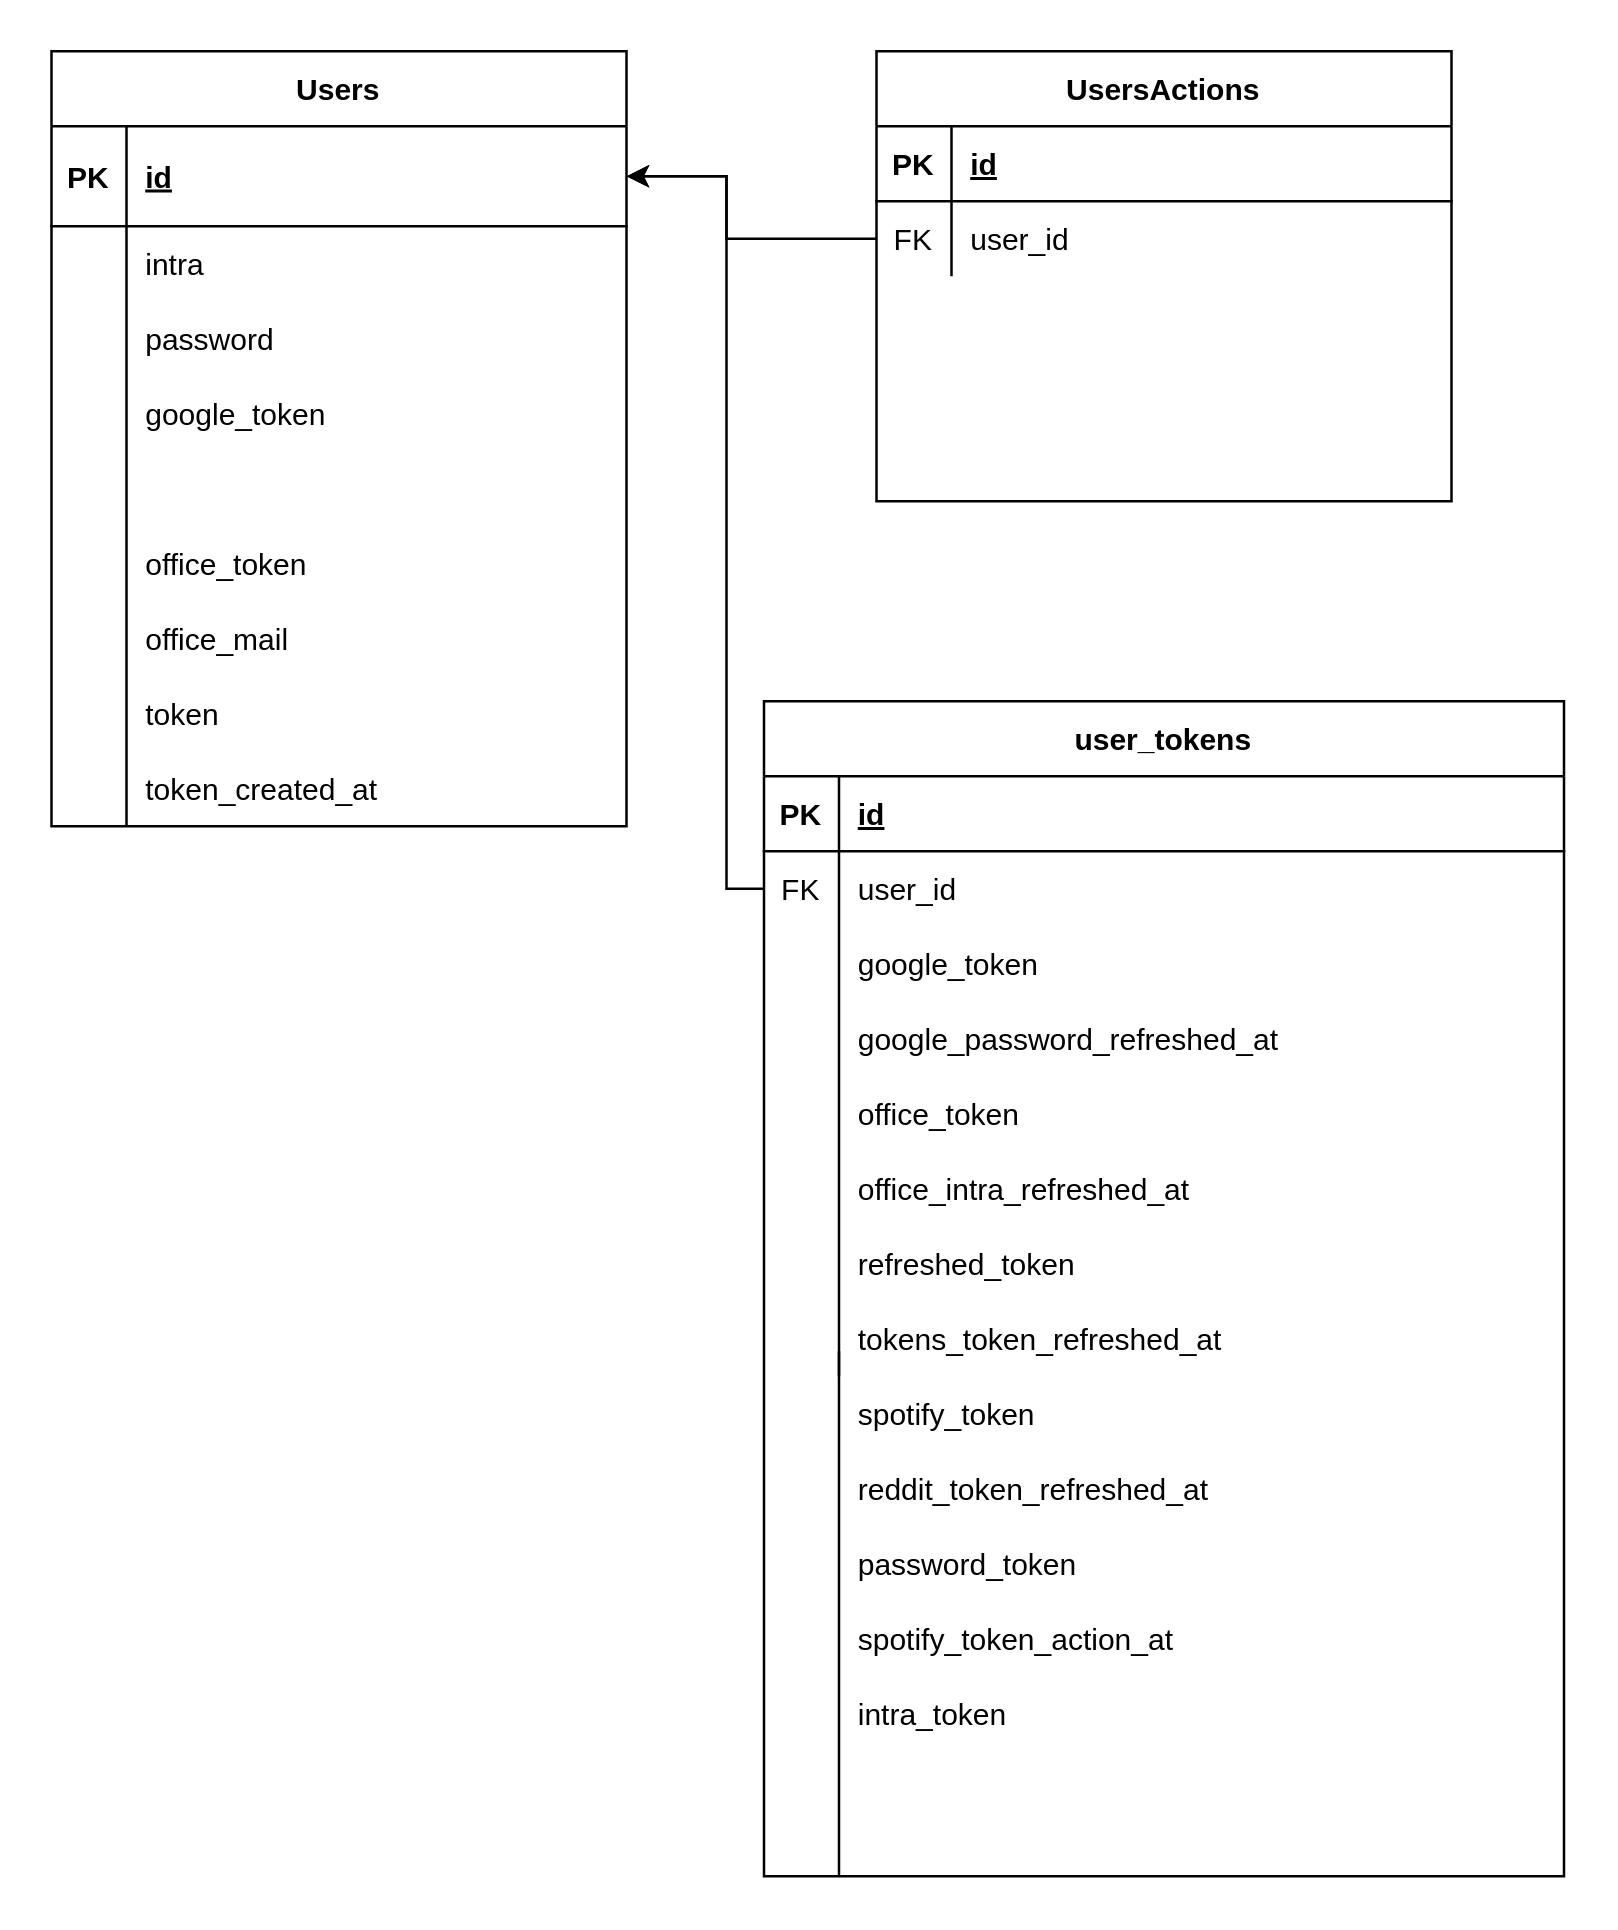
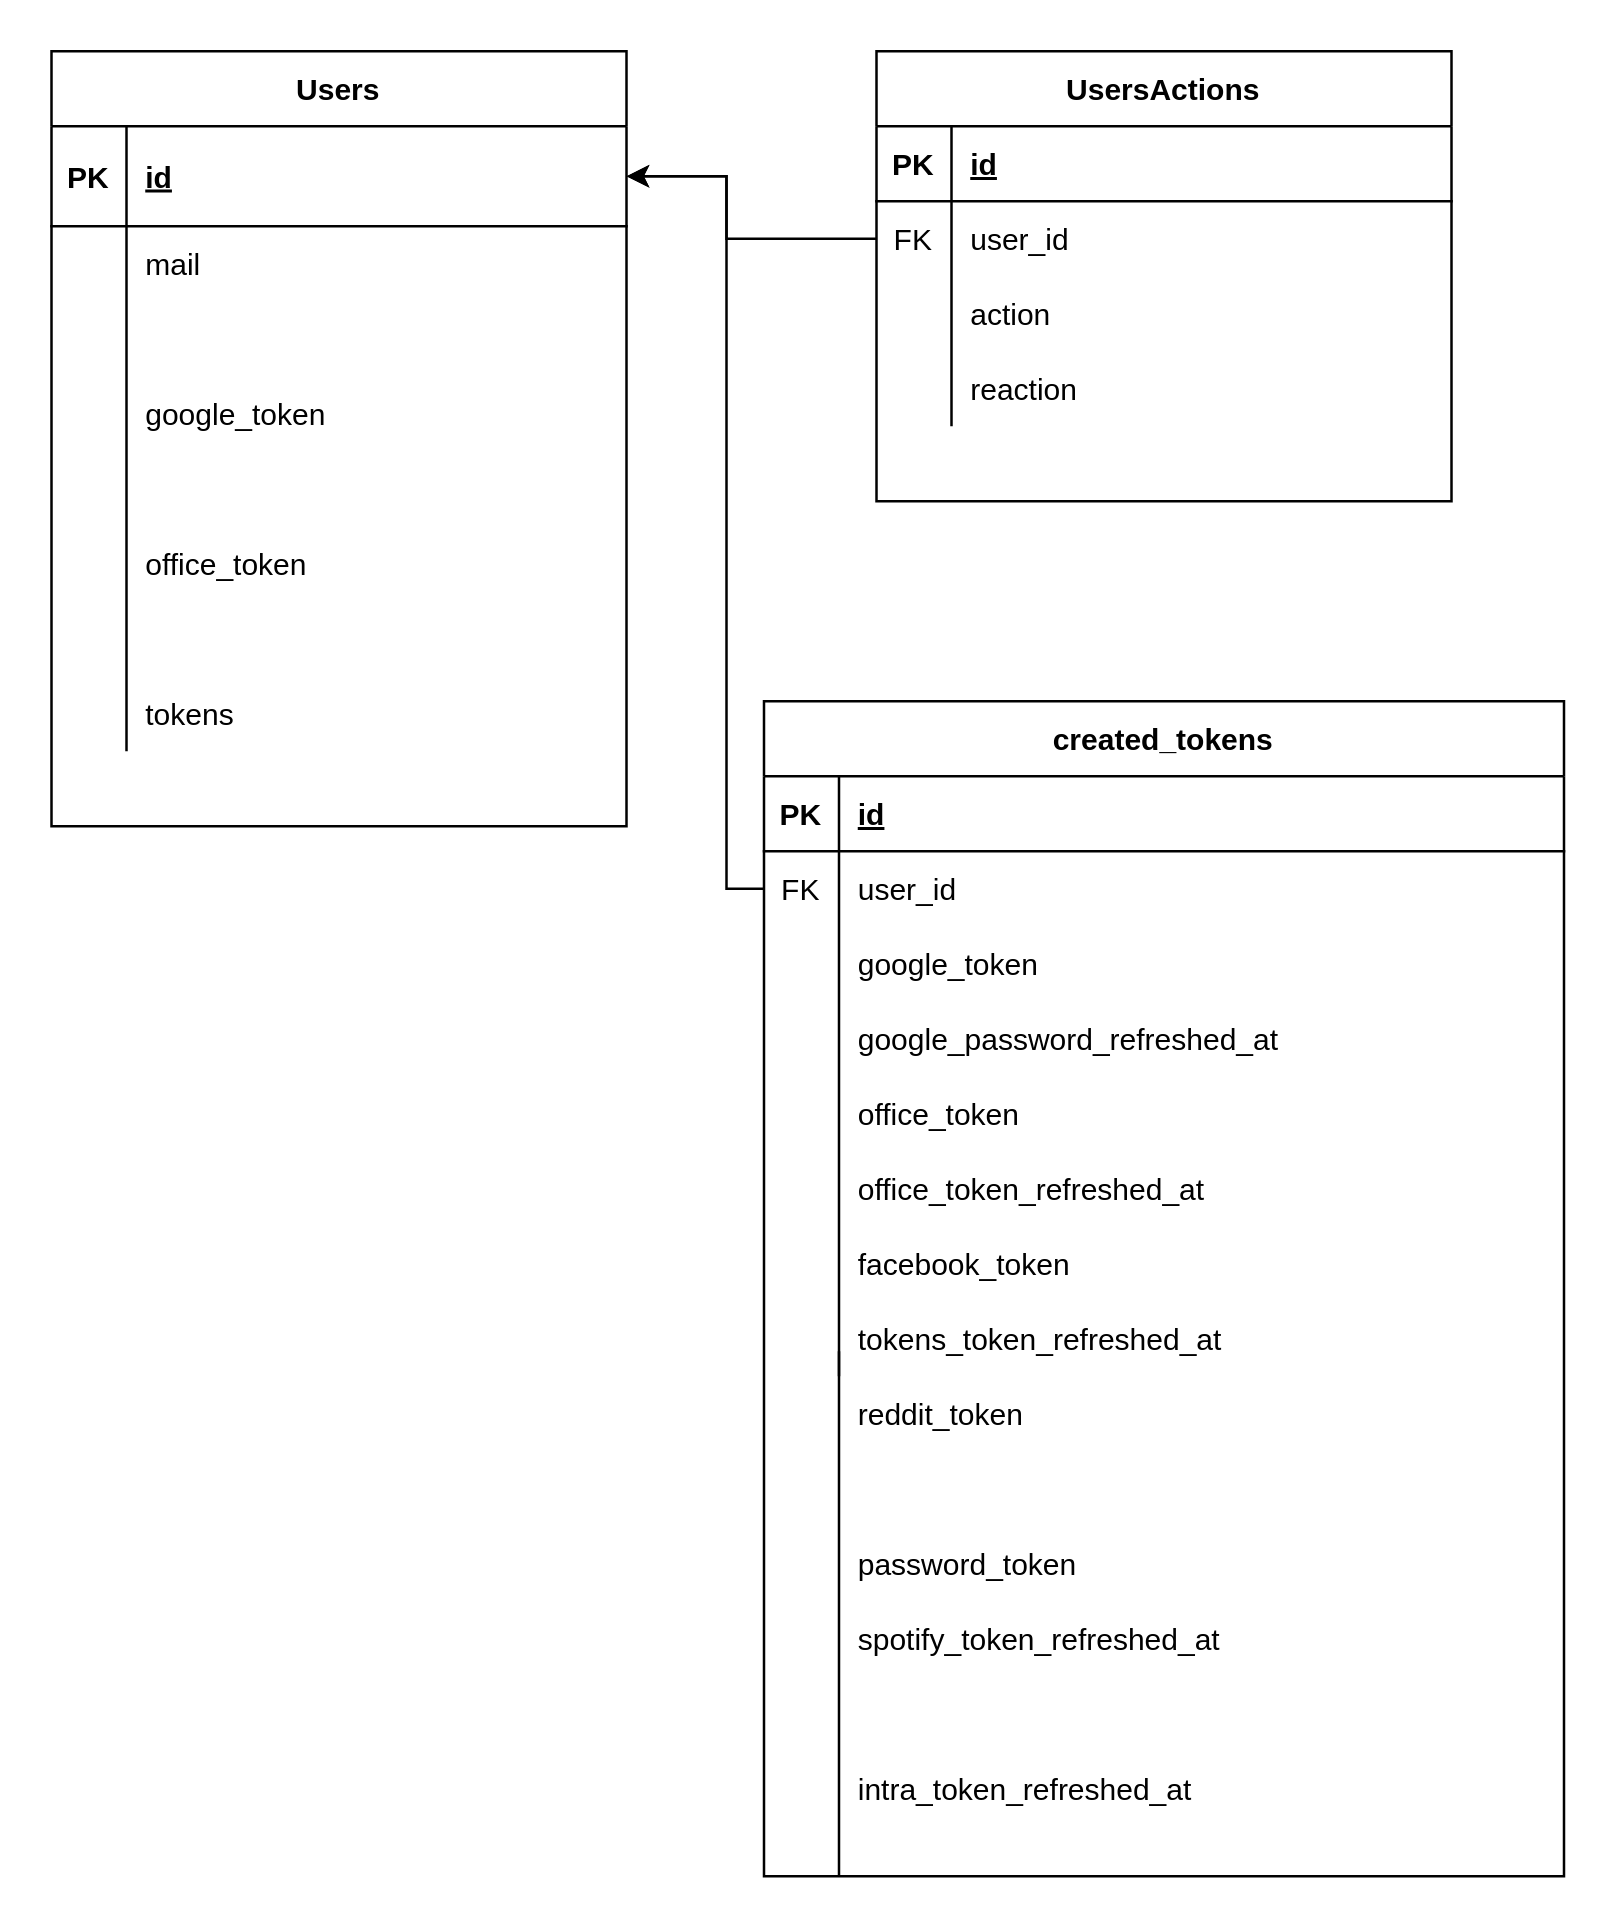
- <mxCell id="8" value="intra" style="shape=partialRectangle;connectable=0;fillColor=none;top=0;left=0;bottom=0;right=0;align=left;spacingLeft=6;overflow=hidden;" parent="6" vertex="1"><mxGeometry x="30" width="200" height="30" as="geometry"><mxRectangle width="200" height="30" as="alternateBounds" /></mxGeometry></mxCell>
+ <mxCell id="8" value="mail" style="shape=partialRectangle;connectable=0;fillColor=none;top=0;left=0;bottom=0;right=0;align=left;spacingLeft=6;overflow=hidden;" parent="6" vertex="1"><mxGeometry x="30" width="200" height="30" as="geometry"><mxRectangle width="200" height="30" as="alternateBounds" /></mxGeometry></mxCell>
+ <mxCell id="38" value="action" style="shape=partialRectangle;connectable=0;fillColor=none;top=0;left=0;bottom=0;right=0;align=left;spacingLeft=6;overflow=hidden;" parent="36" vertex="1"><mxGeometry x="30" width="200" height="30" as="geometry"><mxRectangle width="200" height="30" as="alternateBounds" /></mxGeometry></mxCell>
- <mxCell id="11" value="password" style="shape=partialRectangle;connectable=0;fillColor=none;top=0;left=0;bottom=0;right=0;align=left;spacingLeft=6;overflow=hidden;" parent="9" vertex="1"><mxGeometry x="30" width="200" height="30" as="geometry"><mxRectangle width="200" height="30" as="alternateBounds" /></mxGeometry></mxCell>
+ <mxCell id="41" value="reaction" style="shape=partialRectangle;connectable=0;fillColor=none;top=0;left=0;bottom=0;right=0;align=left;spacingLeft=6;overflow=hidden;" parent="39" vertex="1"><mxGeometry x="30" width="200" height="30" as="geometry"><mxRectangle width="200" height="30" as="alternateBounds" /></mxGeometry></mxCell>
- <mxCell id="22" value="office_mail" style="shape=partialRectangle;connectable=0;fillColor=none;top=0;left=0;bottom=0;right=0;align=left;spacingLeft=6;overflow=hidden;" parent="20" vertex="1"><mxGeometry x="30" width="200" height="30" as="geometry"><mxRectangle width="200" height="30" as="alternateBounds" /></mxGeometry></mxCell>
- <mxCell id="25" value="token" style="shape=partialRectangle;connectable=0;fillColor=none;top=0;left=0;bottom=0;right=0;align=left;spacingLeft=6;overflow=hidden;" parent="23" vertex="1"><mxGeometry x="30" width="200" height="30" as="geometry"><mxRectangle width="200" height="30" as="alternateBounds" /></mxGeometry></mxCell>
+ <mxCell id="25" value="tokens" style="shape=partialRectangle;connectable=0;fillColor=none;top=0;left=0;bottom=0;right=0;align=left;spacingLeft=6;overflow=hidden;" parent="23" vertex="1"><mxGeometry x="30" width="200" height="30" as="geometry"><mxRectangle width="200" height="30" as="alternateBounds" /></mxGeometry></mxCell>
- <mxCell id="45" value="user_tokens" style="shape=table;startSize=30;container=1;collapsible=1;childLayout=tableLayout;fixedRows=1;rowLines=0;fontStyle=1;align=center;resizeLast=1;" parent="1" vertex="1"><mxGeometry x="305" y="280" width="320" height="470" as="geometry" /></mxCell>
+ <mxCell id="45" value="created_tokens" style="shape=table;startSize=30;container=1;collapsible=1;childLayout=tableLayout;fixedRows=1;rowLines=0;fontStyle=1;align=center;resizeLast=1;" parent="1" vertex="1"><mxGeometry x="305" y="280" width="320" height="470" as="geometry" /></mxCell>
- <mxCell id="28" value="token_created_at" style="shape=partialRectangle;connectable=0;fillColor=none;top=0;left=0;bottom=0;right=0;align=left;spacingLeft=6;overflow=hidden;" parent="26" vertex="1"><mxGeometry x="30" width="200" height="30" as="geometry"><mxRectangle width="200" height="30" as="alternateBounds" /></mxGeometry></mxCell>
- <mxCell id="63" value="office_intra_refreshed_at" style="shape=partialRectangle;overflow=hidden;connectable=0;fillColor=none;align=left;top=0;left=0;bottom=0;right=0;spacingLeft=6;" parent="61" vertex="1"><mxGeometry x="30" width="290" height="30" as="geometry"><mxRectangle width="290" height="30" as="alternateBounds" /></mxGeometry></mxCell>
+ <mxCell id="63" value="office_token_refreshed_at" style="shape=partialRectangle;overflow=hidden;connectable=0;fillColor=none;align=left;top=0;left=0;bottom=0;right=0;spacingLeft=6;" parent="61" vertex="1"><mxGeometry x="30" width="290" height="30" as="geometry"><mxRectangle width="290" height="30" as="alternateBounds" /></mxGeometry></mxCell>
- <mxCell id="66" value="refreshed_token" style="shape=partialRectangle;overflow=hidden;connectable=0;fillColor=none;align=left;top=0;left=0;bottom=0;right=0;spacingLeft=6;" parent="64" vertex="1"><mxGeometry x="30" width="290" height="30" as="geometry"><mxRectangle width="290" height="30" as="alternateBounds" /></mxGeometry></mxCell>
+ <mxCell id="66" value="facebook_token" style="shape=partialRectangle;overflow=hidden;connectable=0;fillColor=none;align=left;top=0;left=0;bottom=0;right=0;spacingLeft=6;" parent="64" vertex="1"><mxGeometry x="30" width="290" height="30" as="geometry"><mxRectangle width="290" height="30" as="alternateBounds" /></mxGeometry></mxCell>
- <mxCell id="71" value="spotify_token" style="shape=partialRectangle;overflow=hidden;connectable=0;fillColor=none;align=left;top=0;left=0;bottom=0;right=0;spacingLeft=6;" parent="1" vertex="1"><mxGeometry x="335" y="550" width="290" height="30" as="geometry"><mxRectangle width="290" height="30" as="alternateBounds" /></mxGeometry></mxCell>
+ <mxCell id="71" value="reddit_token" style="shape=partialRectangle;overflow=hidden;connectable=0;fillColor=none;align=left;top=0;left=0;bottom=0;right=0;spacingLeft=6;" parent="1" vertex="1"><mxGeometry x="335" y="550" width="290" height="30" as="geometry"><mxRectangle width="290" height="30" as="alternateBounds" /></mxGeometry></mxCell>
- <mxCell id="73" value="reddit_token_refreshed_at" style="shape=partialRectangle;overflow=hidden;connectable=0;fillColor=none;align=left;top=0;left=0;bottom=0;right=0;spacingLeft=6;" parent="1" vertex="1"><mxGeometry x="335" y="580" width="290" height="30" as="geometry"><mxRectangle width="290" height="30" as="alternateBounds" /></mxGeometry></mxCell>
- <mxCell id="76" value="spotify_token_action_at" style="shape=partialRectangle;overflow=hidden;connectable=0;fillColor=none;align=left;top=0;left=0;bottom=0;right=0;spacingLeft=6;" vertex="1" parent="1"><mxGeometry x="335" y="640" width="290" height="30" as="geometry"><mxRectangle width="290" height="30" as="alternateBounds" /></mxGeometry></mxCell>
+ <mxCell id="76" value="spotify_token_refreshed_at" style="shape=partialRectangle;overflow=hidden;connectable=0;fillColor=none;align=left;top=0;left=0;bottom=0;right=0;spacingLeft=6;" vertex="1" parent="1"><mxGeometry x="335" y="640" width="290" height="30" as="geometry"><mxRectangle width="290" height="30" as="alternateBounds" /></mxGeometry></mxCell>
- <mxCell id="77" value="intra_token" style="shape=partialRectangle;overflow=hidden;connectable=0;fillColor=none;align=left;top=0;left=0;bottom=0;right=0;spacingLeft=6;" vertex="1" parent="1"><mxGeometry x="335" y="670" width="290" height="30" as="geometry"><mxRectangle width="290" height="30" as="alternateBounds" /></mxGeometry></mxCell>
+ <mxCell id="78" value="intra_token_refreshed_at" style="shape=partialRectangle;overflow=hidden;connectable=0;fillColor=none;align=left;top=0;left=0;bottom=0;right=0;spacingLeft=6;" vertex="1" parent="1"><mxGeometry x="335" y="700" width="290" height="30" as="geometry"><mxRectangle width="290" height="30" as="alternateBounds" /></mxGeometry></mxCell>
